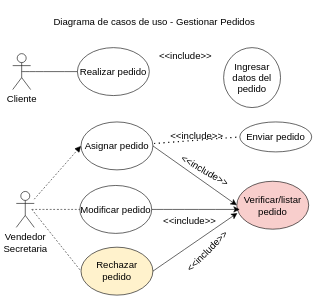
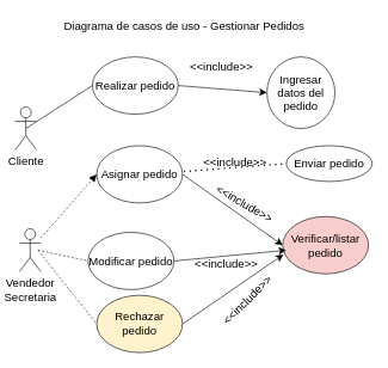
- <mxCell id="3" value="Cliente" style="shape=umlActor;verticalLabelPosition=bottom;verticalAlign=top;html=1;outlineConnect=0;fontSize=16;" vertex="1" parent="1"><mxGeometry x="20" y="89" width="30" height="60" as="geometry" /></mxCell>
+ <mxCell id="3" value="Cliente" style="shape=umlActor;verticalLabelPosition=bottom;verticalAlign=top;html=1;outlineConnect=0;fontSize=16;" vertex="1" parent="1"><mxGeometry x="20" y="149" width="30" height="60" as="geometry" /></mxCell>
+ <mxCell id="13" value="" style="endArrow=classic;html=1;rounded=0;fontSize=12;startSize=8;endSize=8;curved=1;exitX=1;exitY=0.5;exitDx=0;exitDy=0;entryX=0;entryY=0.5;entryDx=0;entryDy=0;" edge="1" parent="1" source="4" target="12"><mxGeometry width="50" height="50" relative="1" as="geometry"><mxPoint x="243" y="355" as="sourcePoint" /><mxPoint x="293" y="305" as="targetPoint" /></mxGeometry></mxCell>
- <mxCell id="6" value="Modificar pedido" style="ellipse;whiteSpace=wrap;html=1;fontSize=16;" vertex="1" parent="1"><mxGeometry x="132" y="309" width="120" height="80" as="geometry" /></mxCell>
+ <mxCell id="6" value="Modificar pedido" style="ellipse;whiteSpace=wrap;html=1;fontSize=16;" vertex="1" parent="1"><mxGeometry x="122" y="324" width="120" height="80" as="geometry" /></mxCell>
